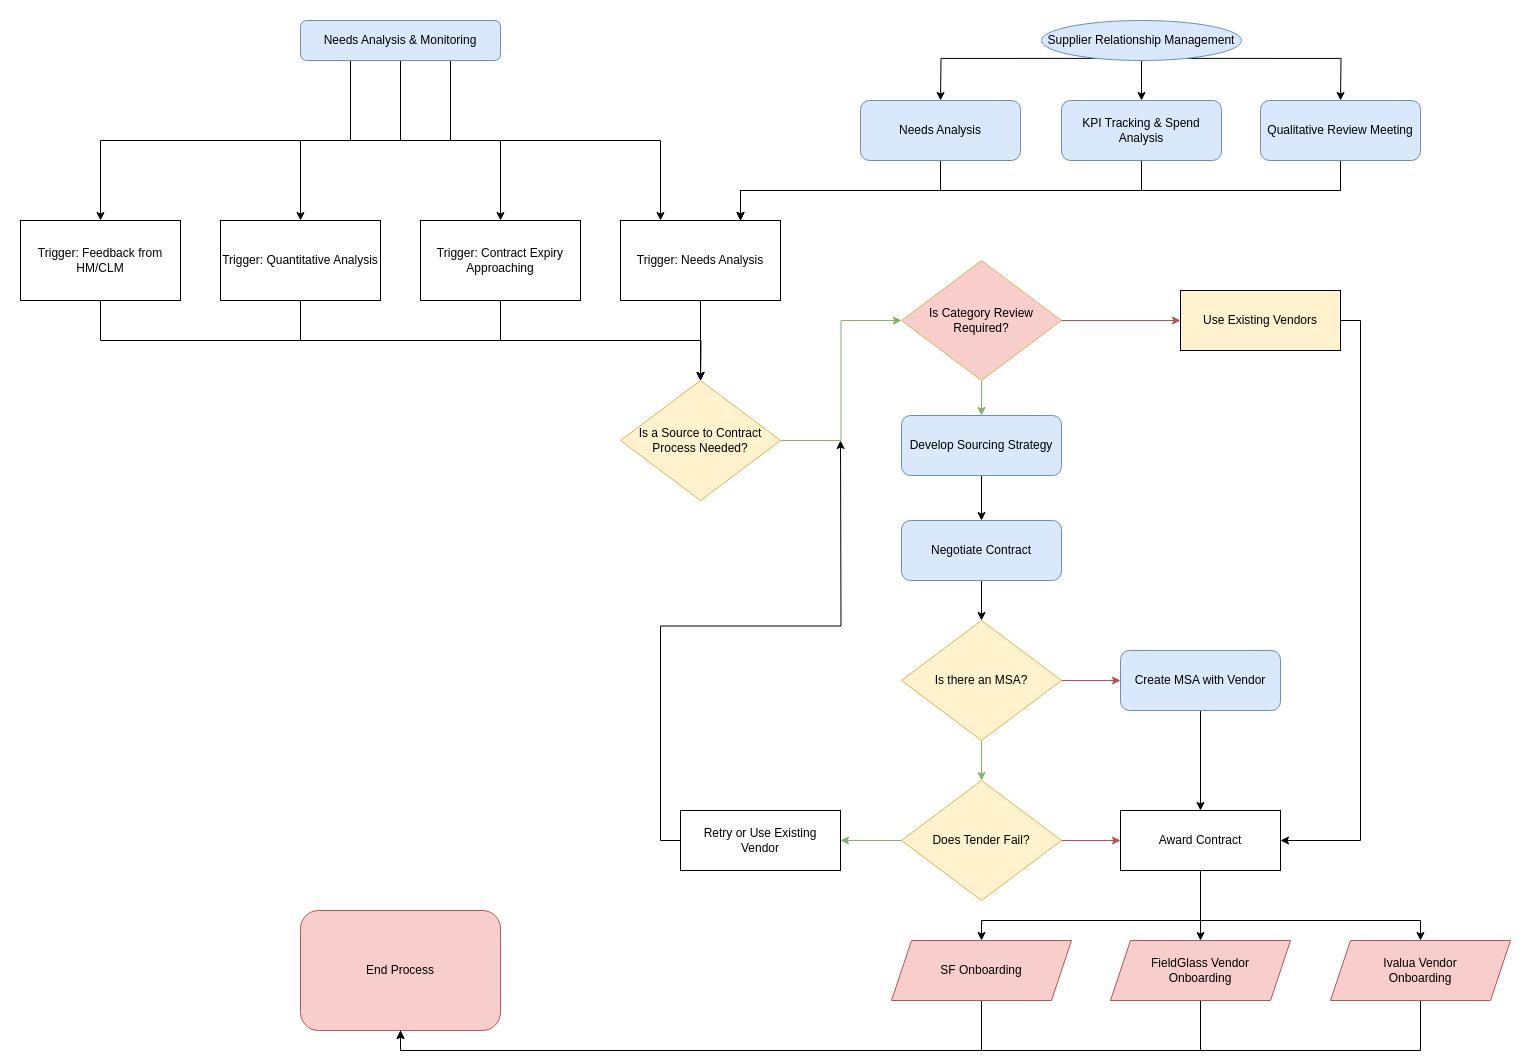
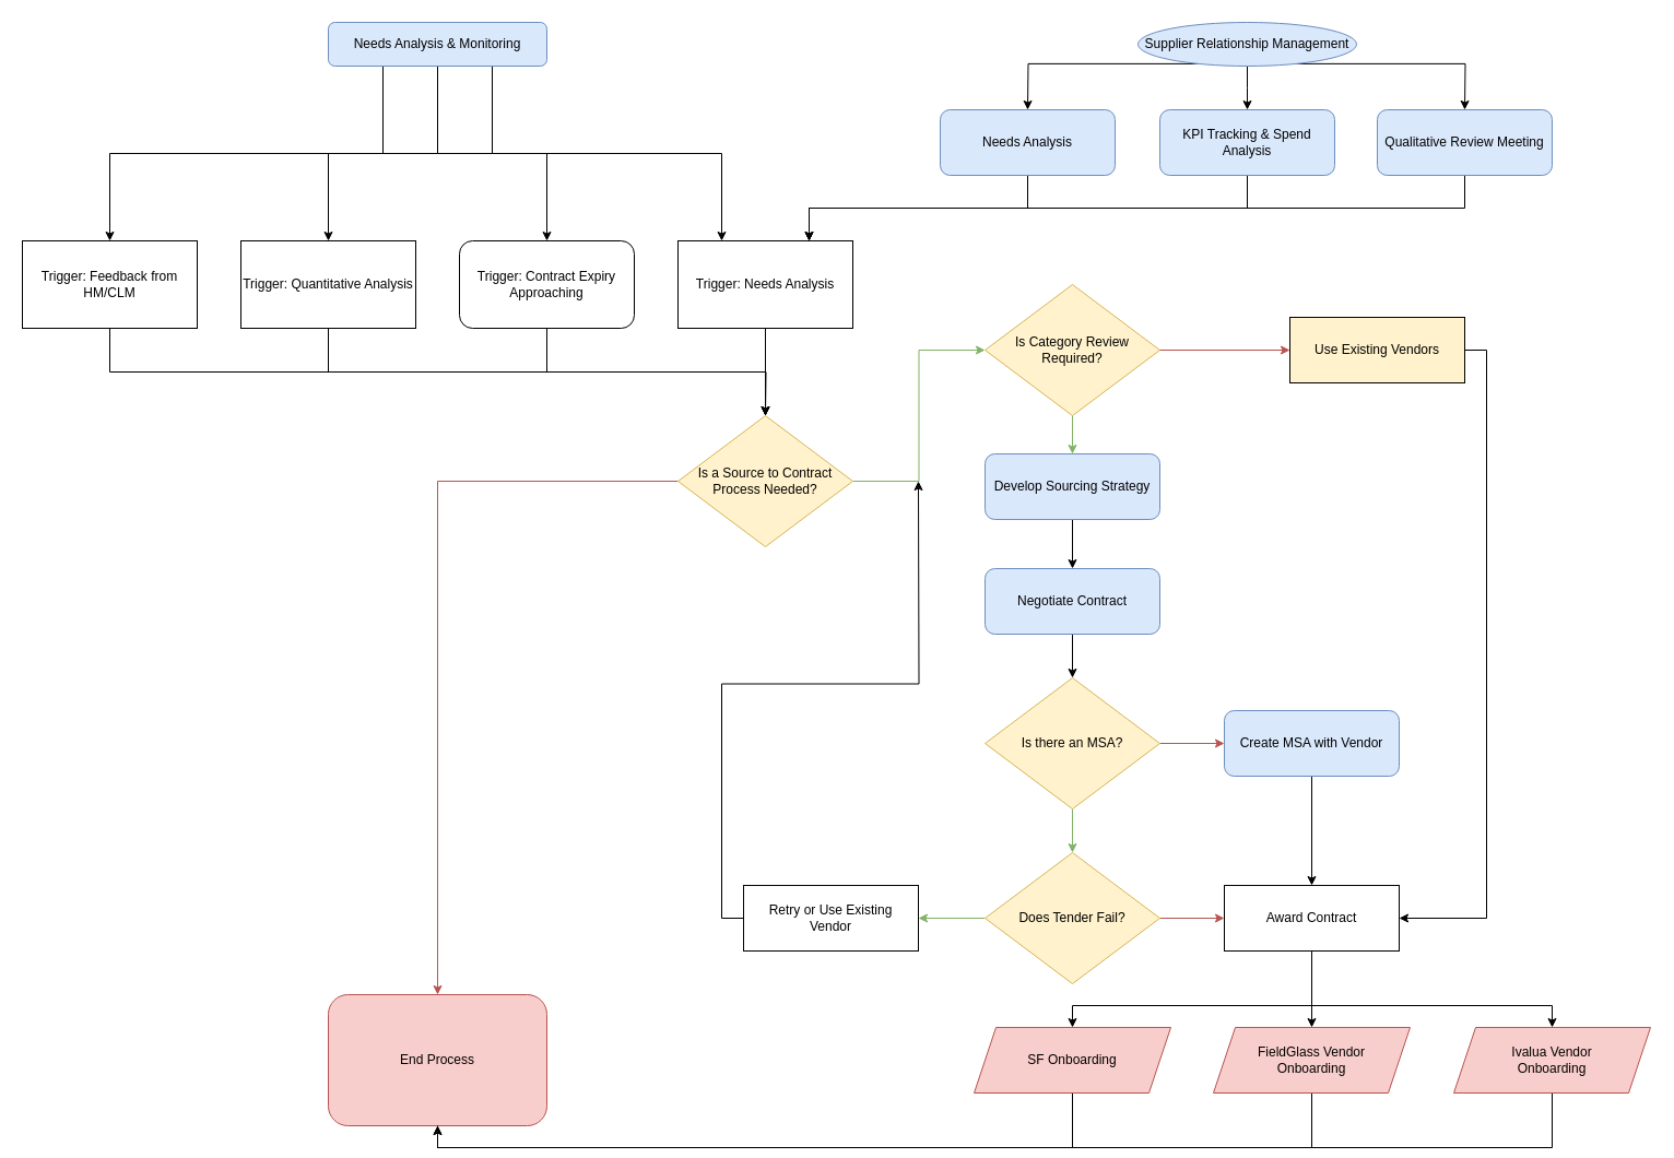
- <mxCell id="12" value="Trigger: Contract Expiry Approaching" style="rounded=0;whiteSpace=wrap;html=1;" vertex="1" parent="1"><mxGeometry x="420" y="220" width="160" height="80" as="geometry" /></mxCell>
+ <mxCell id="12" value="Trigger: Contract Expiry Approaching" style="whiteSpace=wrap;html=1;rounded=1;" vertex="1" parent="1"><mxGeometry x="420" y="220" width="160" height="80" as="geometry" /></mxCell>
- <mxCell id="30" value="Is Category Review &lt;br&gt;Required?" style="rhombus;whiteSpace=wrap;html=1;fillColor=#f8cecc;strokeColor=#d6b656;" vertex="1" parent="1"><mxGeometry x="901" y="260" width="160" height="120" as="geometry" /></mxCell>
+ <mxCell id="30" value="Is Category Review &lt;br&gt;Required?" style="rhombus;whiteSpace=wrap;html=1;fillColor=#fff2cc;strokeColor=#d6b656;" vertex="1" parent="1"><mxGeometry x="901" y="260" width="160" height="120" as="geometry" /></mxCell>
+ <mxCell id="20" style="edgeStyle=orthogonalEdgeStyle;rounded=0;orthogonalLoop=1;jettySize=auto;html=1;exitX=0;exitY=0.5;exitDx=0;exitDy=0;fillColor=#f8cecc;strokeColor=#b85450;" edge="1" parent="1" source="21" target="22"><mxGeometry relative="1" as="geometry" /></mxCell>
